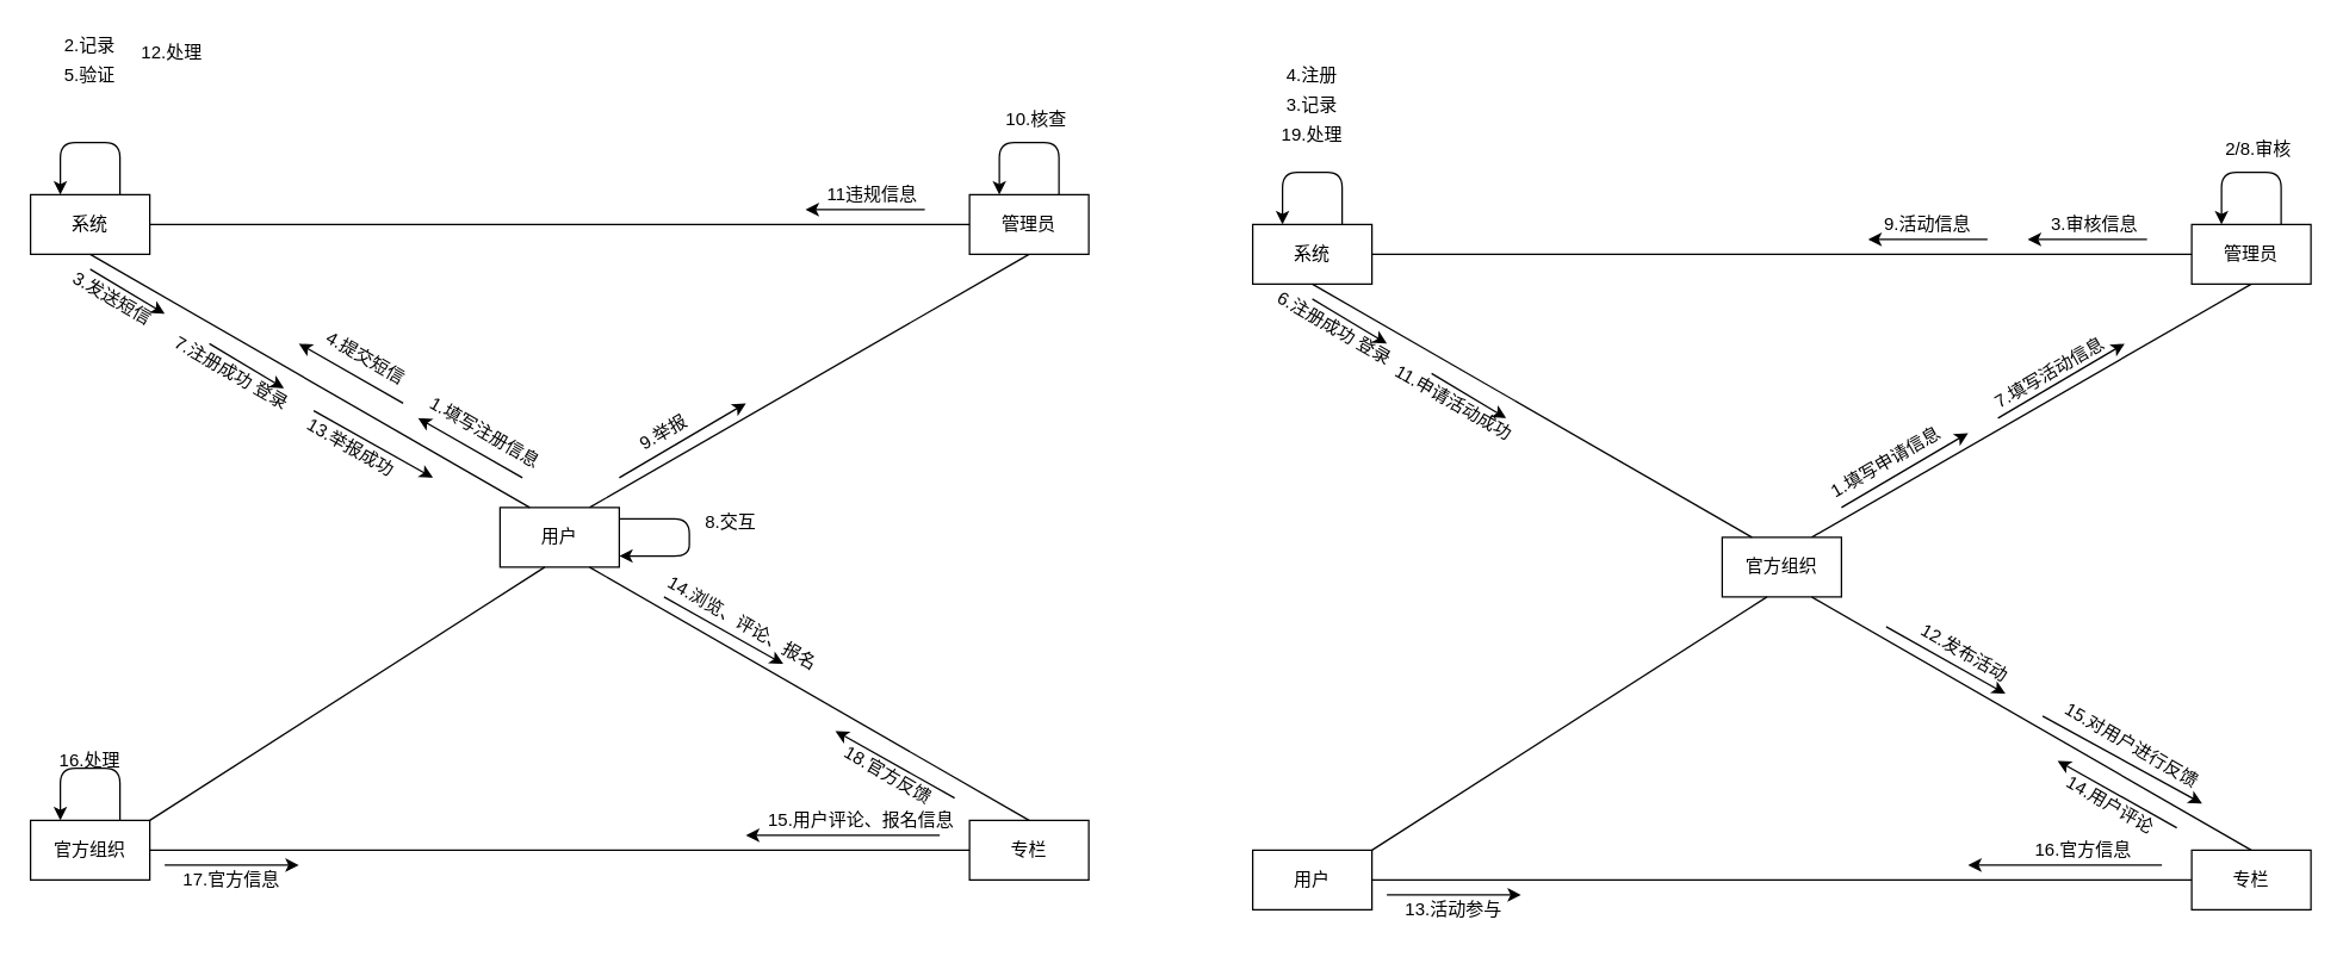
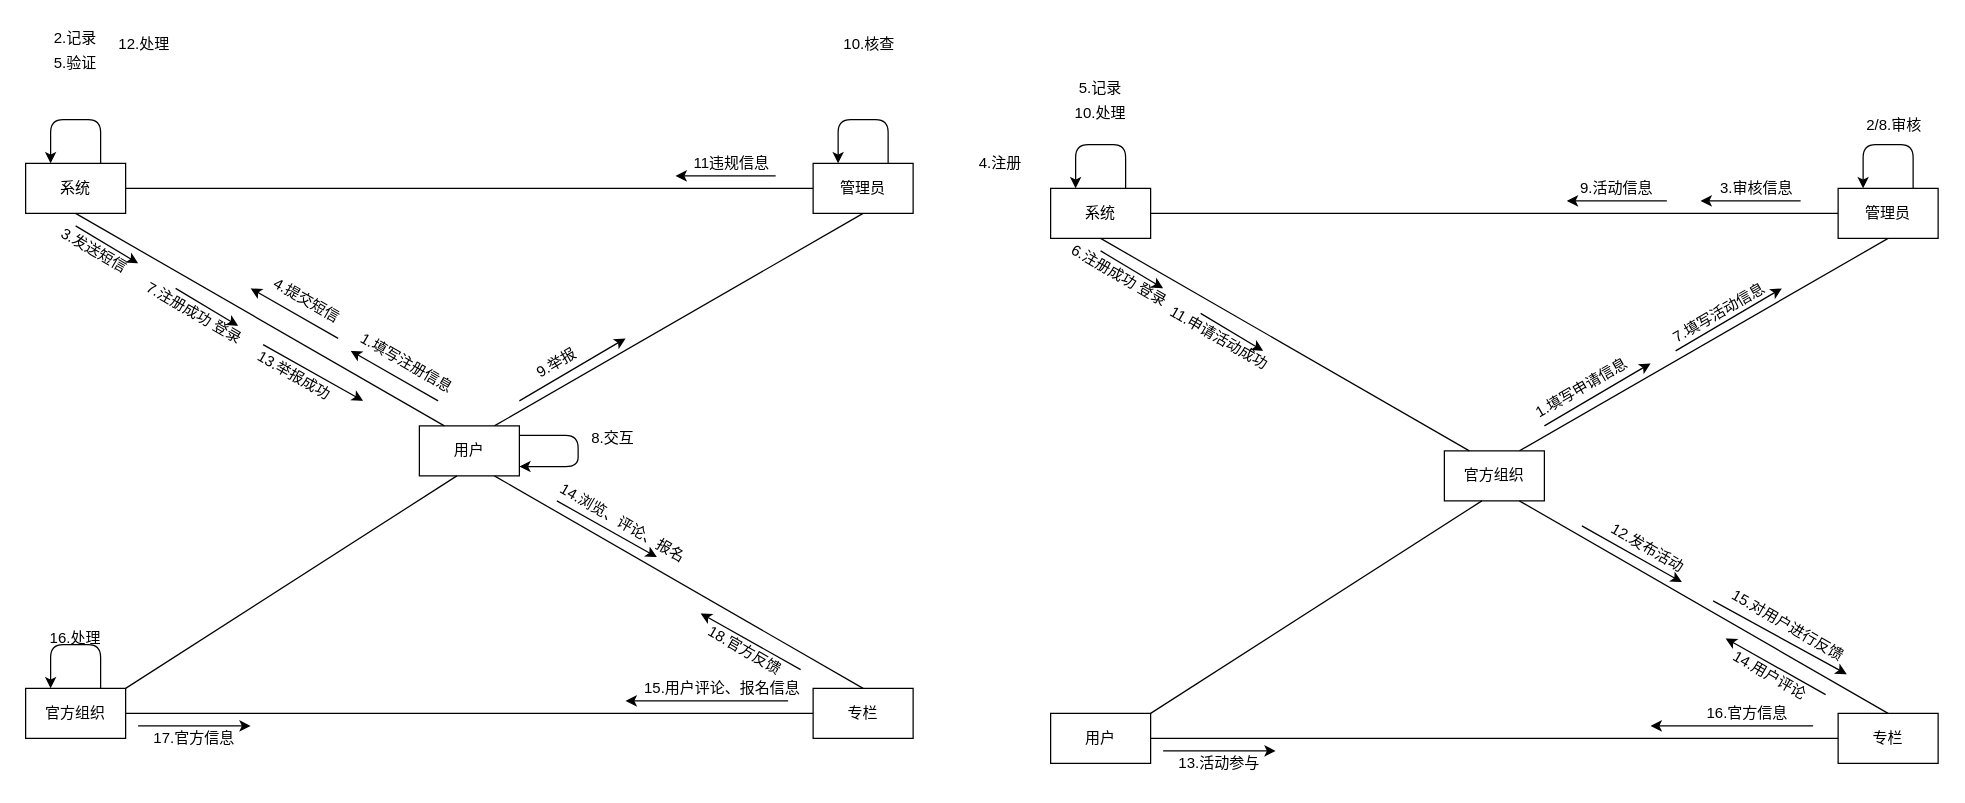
- <mxCell id="55" value="4.注册" style="text;html=1;strokeColor=none;fillColor=none;align=center;verticalAlign=middle;whiteSpace=wrap;rounded=0;" vertex="1" parent="1"><mxGeometry x="860" y="40" width="40" height="20" as="geometry" /></mxCell>
+ <mxCell id="55" value="4.注册" style="text;html=1;strokeColor=none;fillColor=none;align=center;verticalAlign=middle;whiteSpace=wrap;rounded=0;" vertex="1" parent="1"><mxGeometry x="780" y="120" width="40" height="20" as="geometry" /></mxCell>
- <mxCell id="58" value="3.记录" style="text;html=1;strokeColor=none;fillColor=none;align=center;verticalAlign=middle;whiteSpace=wrap;rounded=0;" vertex="1" parent="1"><mxGeometry x="860" y="60" width="40" height="20" as="geometry" /></mxCell>
+ <mxCell id="58" value="5.记录" style="text;html=1;strokeColor=none;fillColor=none;align=center;verticalAlign=middle;whiteSpace=wrap;rounded=0;" vertex="1" parent="1"><mxGeometry x="860" y="60" width="40" height="20" as="geometry" /></mxCell>
- <mxCell id="27" value="10.核查" style="text;html=1;strokeColor=none;fillColor=none;align=center;verticalAlign=middle;whiteSpace=wrap;rounded=0;" vertex="1" parent="1"><mxGeometry x="670" y="70" width="50" height="20" as="geometry" /></mxCell>
+ <mxCell id="27" value="10.核查" style="text;html=1;strokeColor=none;fillColor=none;align=center;verticalAlign=middle;whiteSpace=wrap;rounded=0;" vertex="1" parent="1"><mxGeometry x="670" y="25" width="50" height="20" as="geometry" /></mxCell>
- <mxCell id="59" value="19.处理" style="text;html=1;strokeColor=none;fillColor=none;align=center;verticalAlign=middle;whiteSpace=wrap;rounded=0;" vertex="1" parent="1"><mxGeometry x="855" y="80" width="50" height="20" as="geometry" /></mxCell>
+ <mxCell id="59" value="10.处理" style="text;html=1;strokeColor=none;fillColor=none;align=center;verticalAlign=middle;whiteSpace=wrap;rounded=0;" vertex="1" parent="1"><mxGeometry x="855" y="80" width="50" height="20" as="geometry" /></mxCell>
